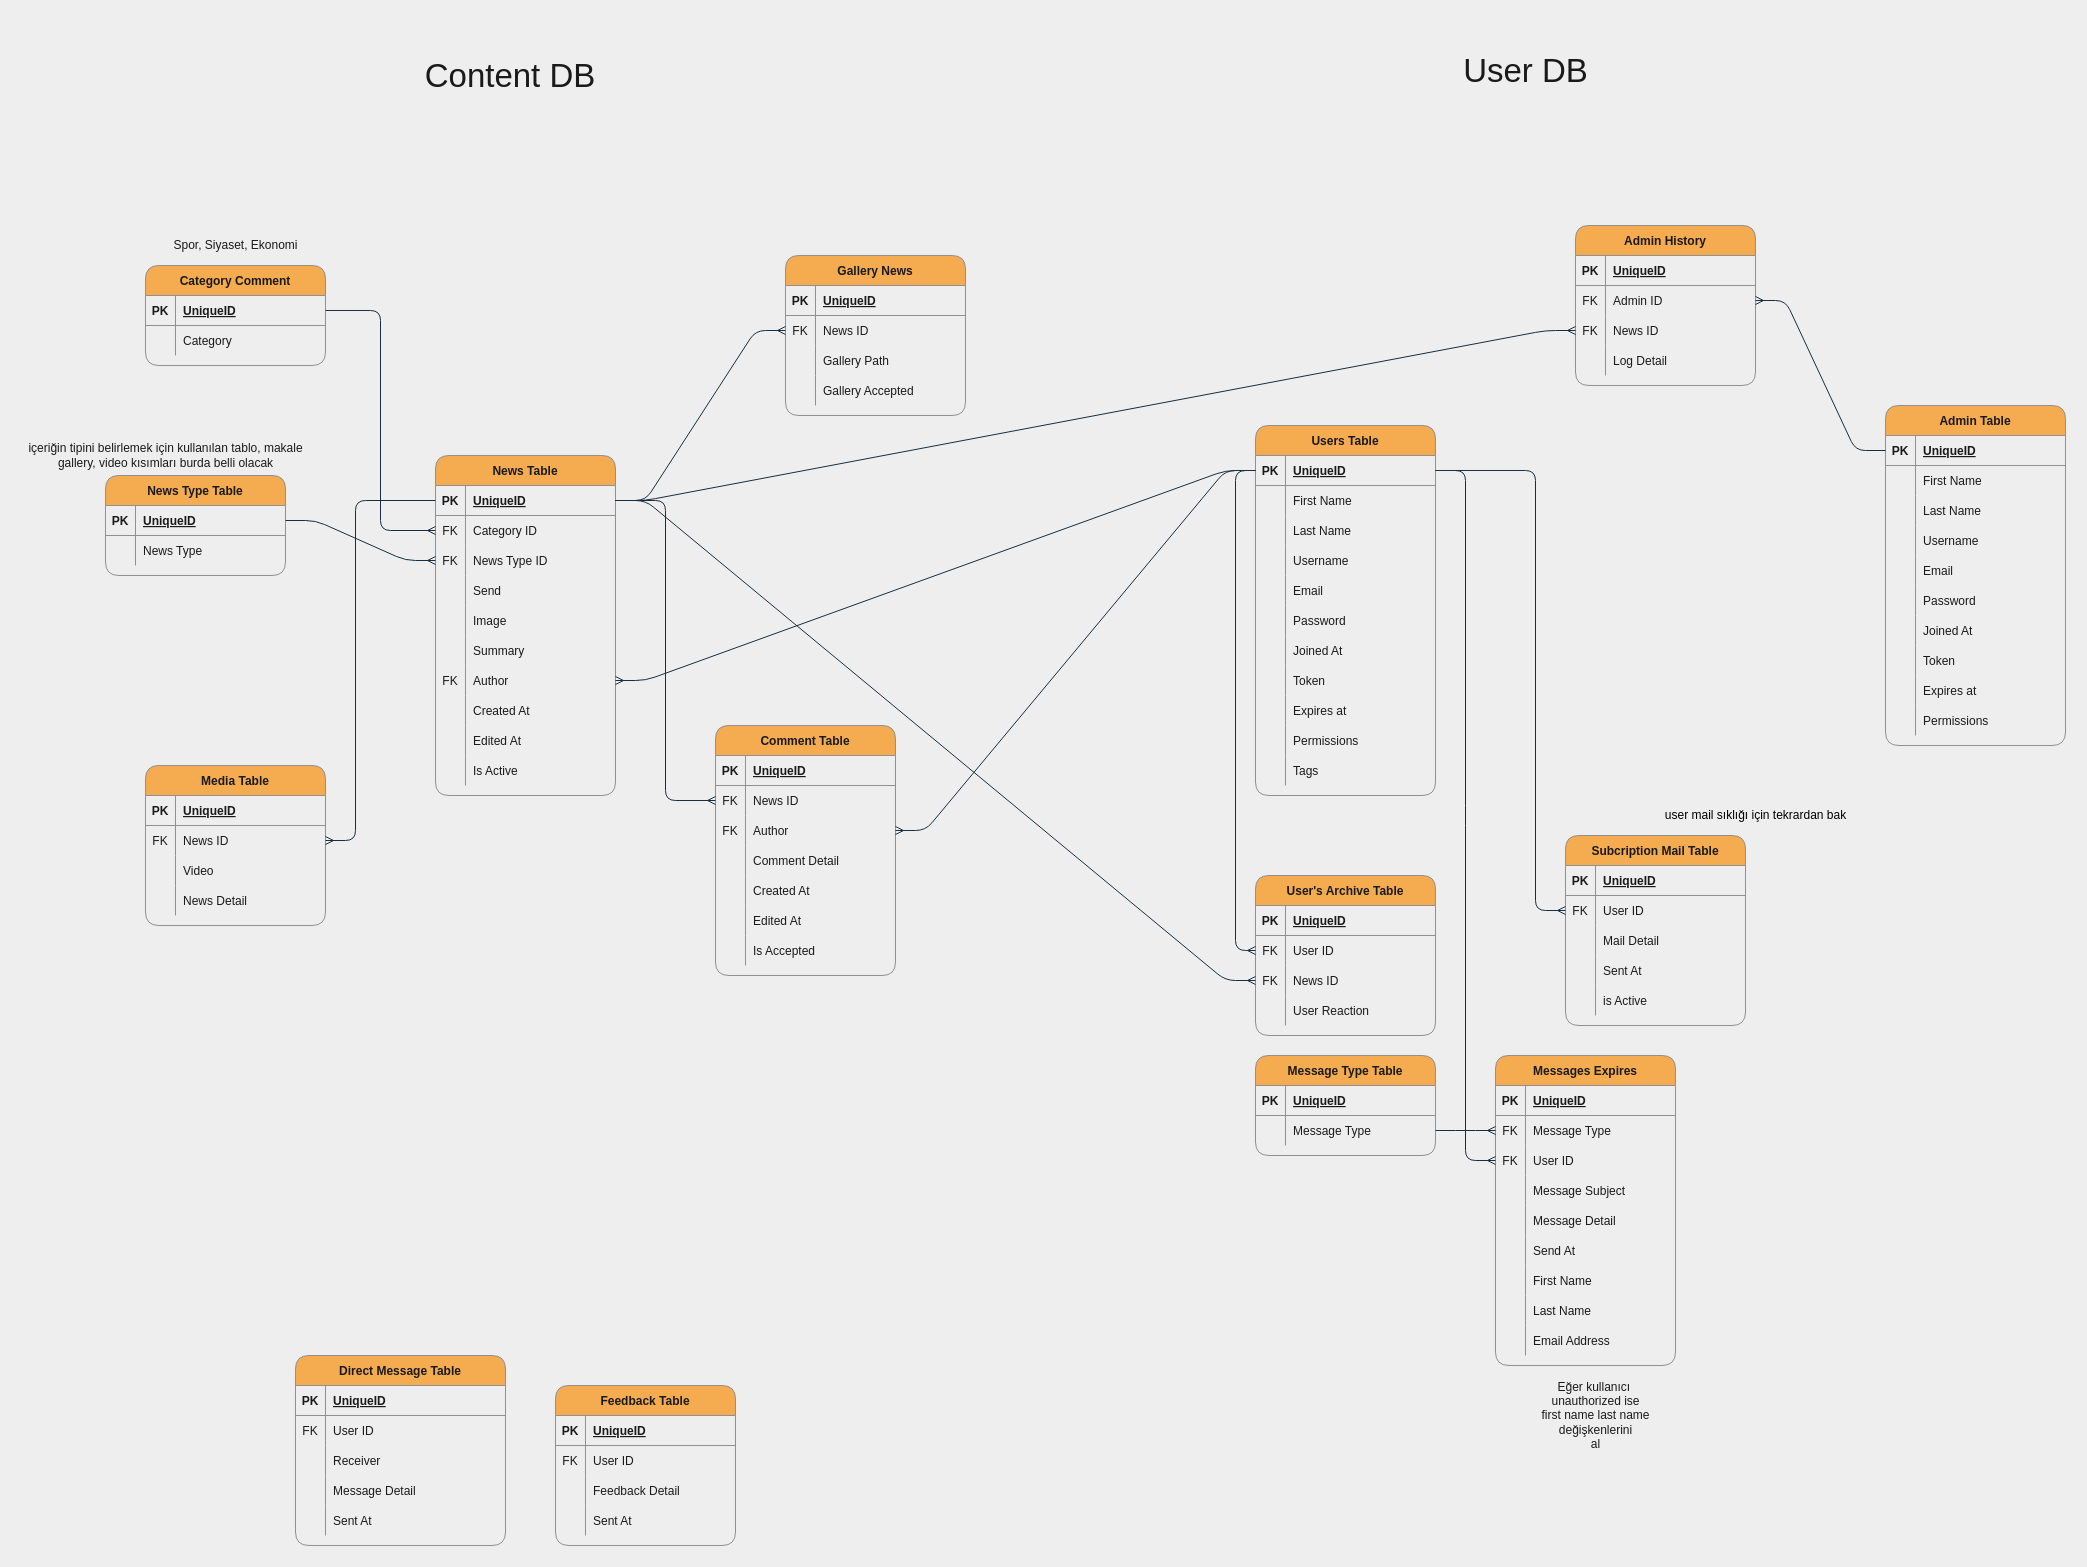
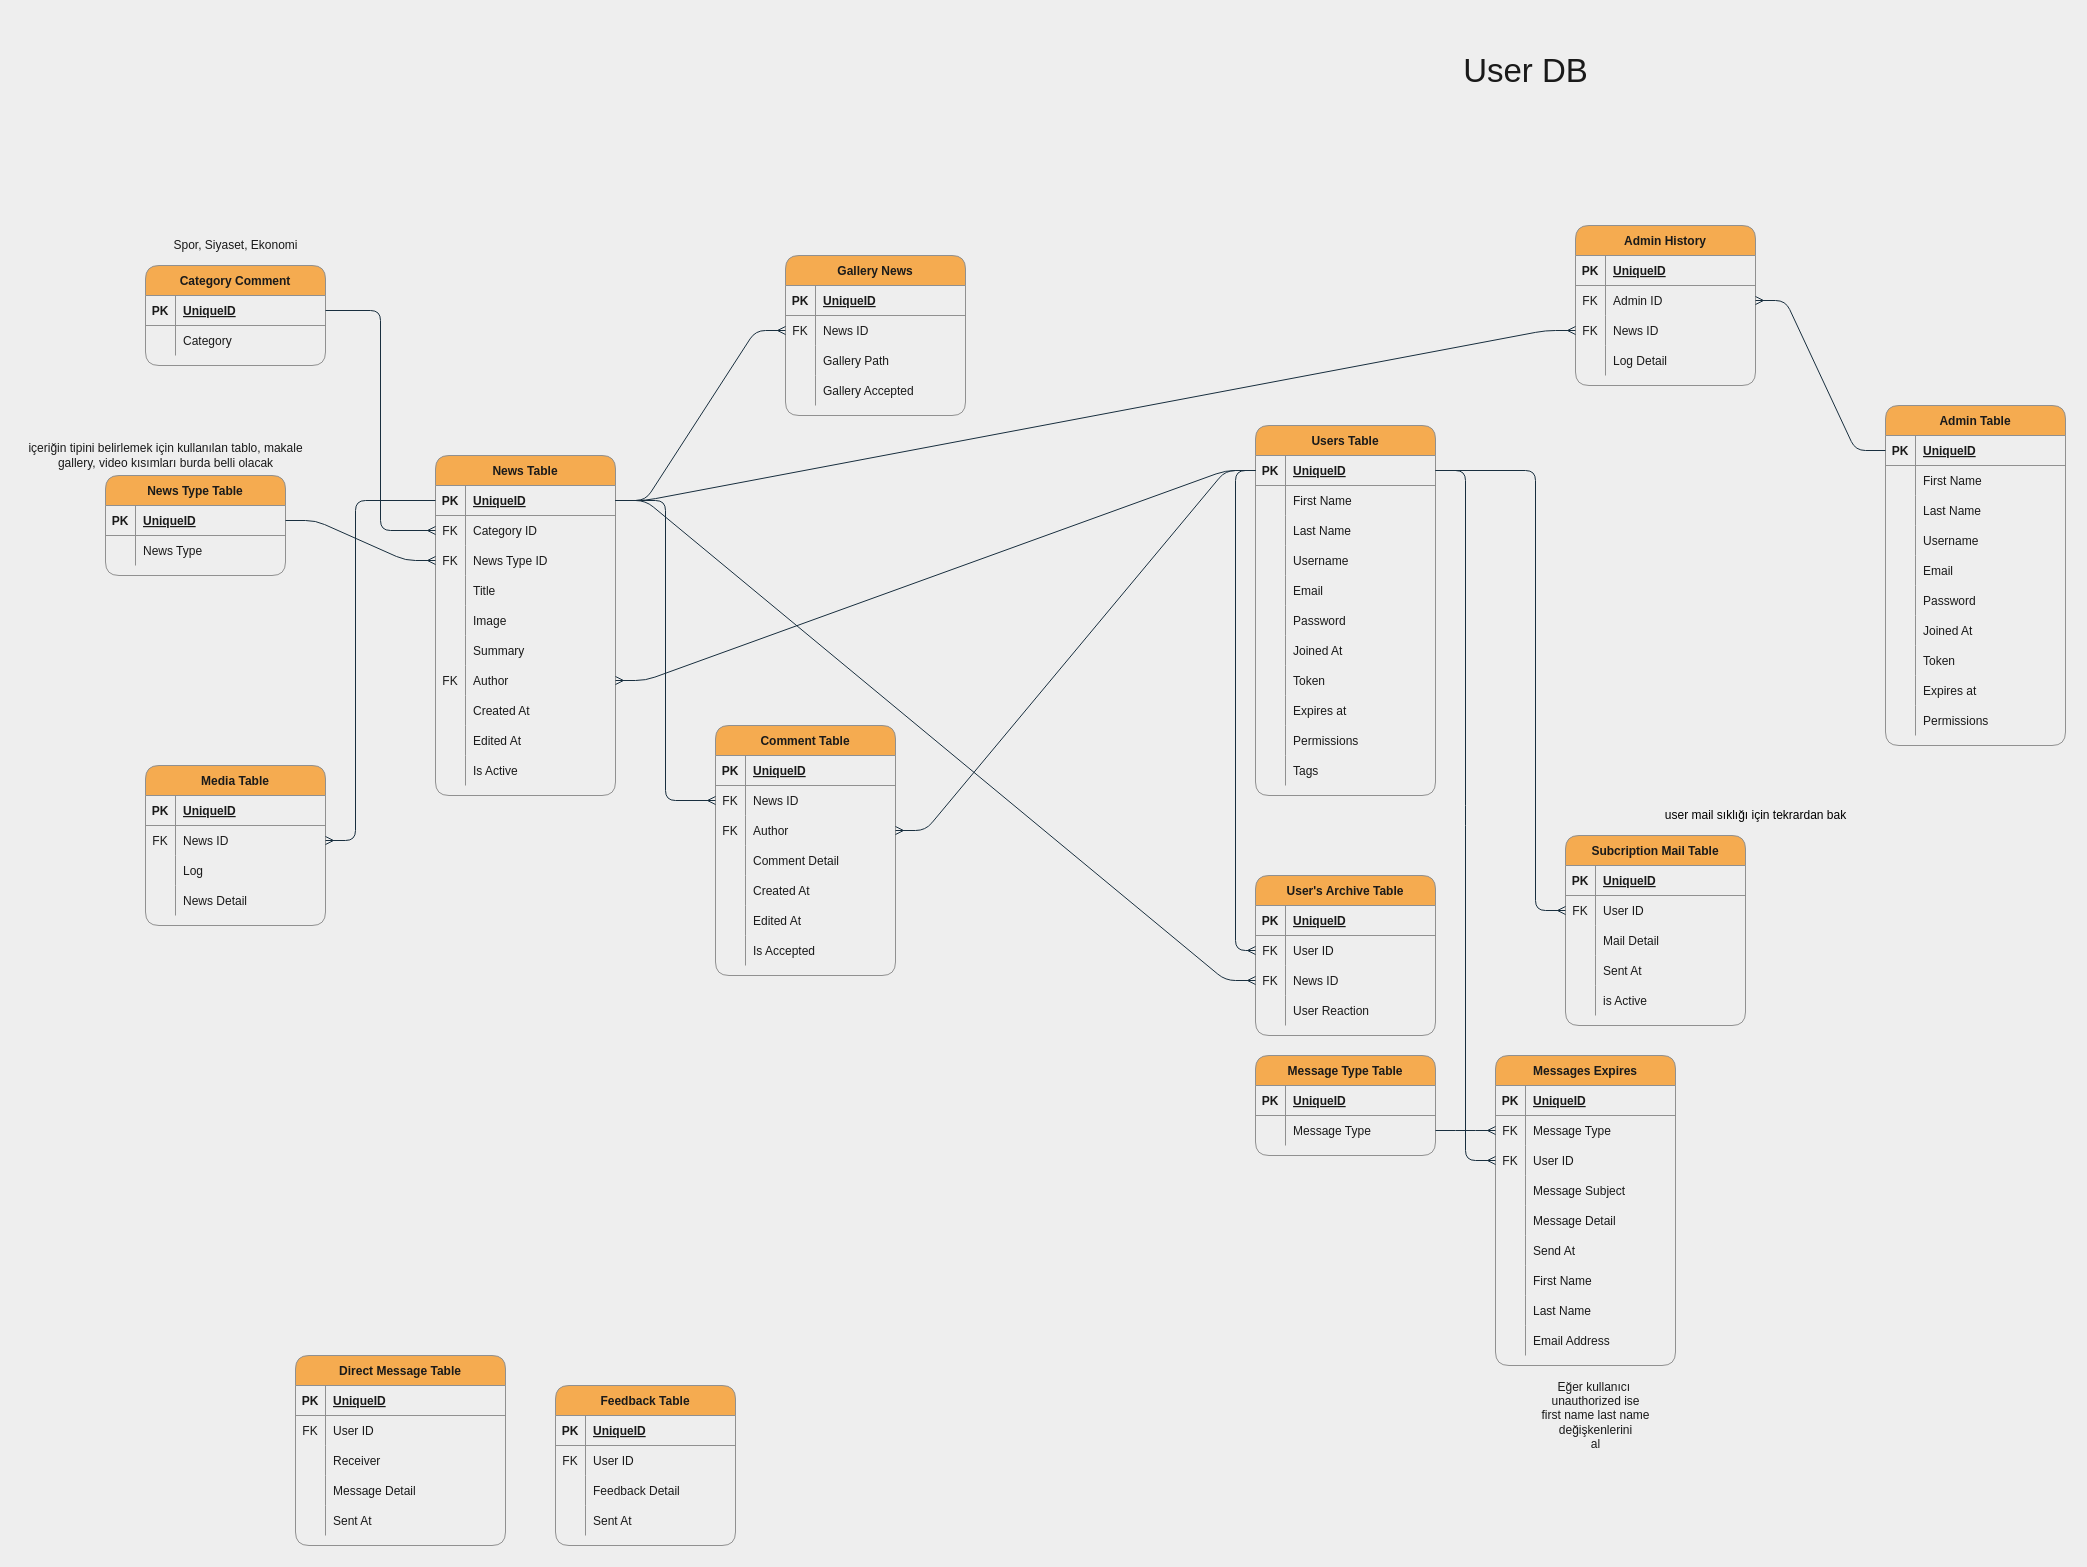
- <mxCell id="78" value="&lt;font style=&quot;font-size: 33px&quot;&gt;Content DB&lt;/font&gt;" style="text;html=1;strokeColor=none;fillColor=none;align=center;verticalAlign=middle;whiteSpace=wrap;fontColor=#1A1A1A;rounded=1;" parent="1" vertex="1"><mxGeometry x="385" y="20" width="250" height="110" as="geometry" /></mxCell>
- <mxCell id="14" value="Send" style="shape=partialRectangle;connectable=0;fillColor=none;top=0;left=0;bottom=0;right=0;align=left;spacingLeft=6;overflow=hidden;strokeColor=#909090;fontColor=#1A1A1A;rounded=1;" parent="12" vertex="1"><mxGeometry x="30" width="150" height="30" as="geometry"><mxRectangle width="150" height="30" as="alternateBounds" /></mxGeometry></mxCell>
+ <mxCell id="14" value="Title" style="shape=partialRectangle;connectable=0;fillColor=none;top=0;left=0;bottom=0;right=0;align=left;spacingLeft=6;overflow=hidden;strokeColor=#909090;fontColor=#1A1A1A;rounded=1;" parent="12" vertex="1"><mxGeometry x="30" width="150" height="30" as="geometry"><mxRectangle width="150" height="30" as="alternateBounds" /></mxGeometry></mxCell>
- <mxCell id="50" value="Video" style="shape=partialRectangle;connectable=0;fillColor=none;top=0;left=0;bottom=0;right=0;align=left;spacingLeft=6;overflow=hidden;strokeColor=#909090;fontColor=#1A1A1A;rounded=1;" parent="48" vertex="1"><mxGeometry x="30" width="150" height="30" as="geometry"><mxRectangle width="150" height="30" as="alternateBounds" /></mxGeometry></mxCell>
+ <mxCell id="50" value="Log" style="shape=partialRectangle;connectable=0;fillColor=none;top=0;left=0;bottom=0;right=0;align=left;spacingLeft=6;overflow=hidden;strokeColor=#909090;fontColor=#1A1A1A;rounded=1;" parent="48" vertex="1"><mxGeometry x="30" width="150" height="30" as="geometry"><mxRectangle width="150" height="30" as="alternateBounds" /></mxGeometry></mxCell>
